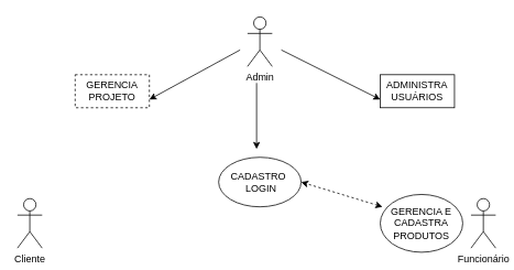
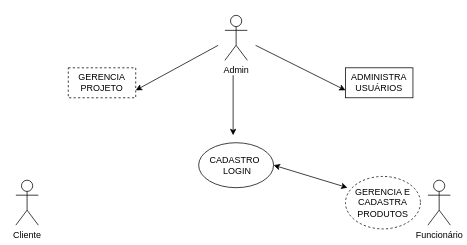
- <mxCell id="12" value="" style="endArrow=classic;startArrow=classic;html=1;rounded=0;exitX=0.027;exitY=0.214;exitDx=0;exitDy=0;entryX=1;entryY=0.5;entryDx=0;entryDy=0;exitPerimeter=0;dashed=1;" edge="1" parent="1" source="11" target="7"><mxGeometry width="50" height="50" relative="1" as="geometry"><mxPoint x="180" y="270" as="sourcePoint" /><mxPoint x="274" y="230" as="targetPoint" /></mxGeometry></mxCell>
+ <mxCell id="12" value="" style="endArrow=classic;startArrow=classic;html=1;rounded=0;exitX=0.027;exitY=0.214;exitDx=0;exitDy=0;entryX=1;entryY=0.5;entryDx=0;entryDy=0;exitPerimeter=0;" edge="1" parent="1" source="11" target="7"><mxGeometry width="50" height="50" relative="1" as="geometry"><mxPoint x="180" y="270" as="sourcePoint" /><mxPoint x="274" y="230" as="targetPoint" /></mxGeometry></mxCell>
- <mxCell id="11" value="GERENCIA E CADASTRA PRODUTOS" style="ellipse;whiteSpace=wrap;html=1;" vertex="1" parent="1"><mxGeometry x="460" y="235" width="100" height="70" as="geometry" /></mxCell>
+ <mxCell id="11" value="GERENCIA E CADASTRA PRODUTOS" style="ellipse;whiteSpace=wrap;html=1;dashed=1;" vertex="1" parent="1"><mxGeometry x="460" y="235" width="100" height="70" as="geometry" /></mxCell>
